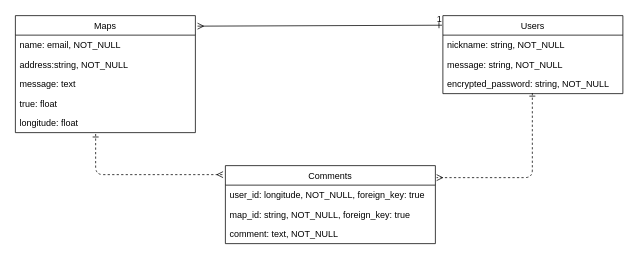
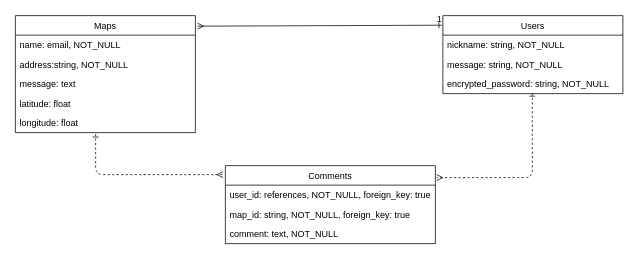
- <mxCell id="6" value="true: float" style="text;strokeColor=none;fillColor=none;align=left;verticalAlign=top;spacingLeft=4;spacingRight=4;overflow=hidden;rotatable=0;points=[[0,0.5],[1,0.5]];portConstraint=eastwest;" vertex="1" parent="2"><mxGeometry y="104" width="240" height="26" as="geometry" /></mxCell>
+ <mxCell id="6" value="latitude: float" style="text;strokeColor=none;fillColor=none;align=left;verticalAlign=top;spacingLeft=4;spacingRight=4;overflow=hidden;rotatable=0;points=[[0,0.5],[1,0.5]];portConstraint=eastwest;" vertex="1" parent="2"><mxGeometry y="104" width="240" height="26" as="geometry" /></mxCell>
- <mxCell id="13" value="user_id: longitude, NOT_NULL, foreign_key: true" style="text;strokeColor=none;fillColor=none;align=left;verticalAlign=top;spacingLeft=4;spacingRight=4;overflow=hidden;rotatable=0;points=[[0,0.5],[1,0.5]];portConstraint=eastwest;" vertex="1" parent="12"><mxGeometry y="26" width="280" height="26" as="geometry" /></mxCell>
+ <mxCell id="13" value="user_id: references, NOT_NULL, foreign_key: true" style="text;strokeColor=none;fillColor=none;align=left;verticalAlign=top;spacingLeft=4;spacingRight=4;overflow=hidden;rotatable=0;points=[[0,0.5],[1,0.5]];portConstraint=eastwest;" vertex="1" parent="12"><mxGeometry y="26" width="280" height="26" as="geometry" /></mxCell>
